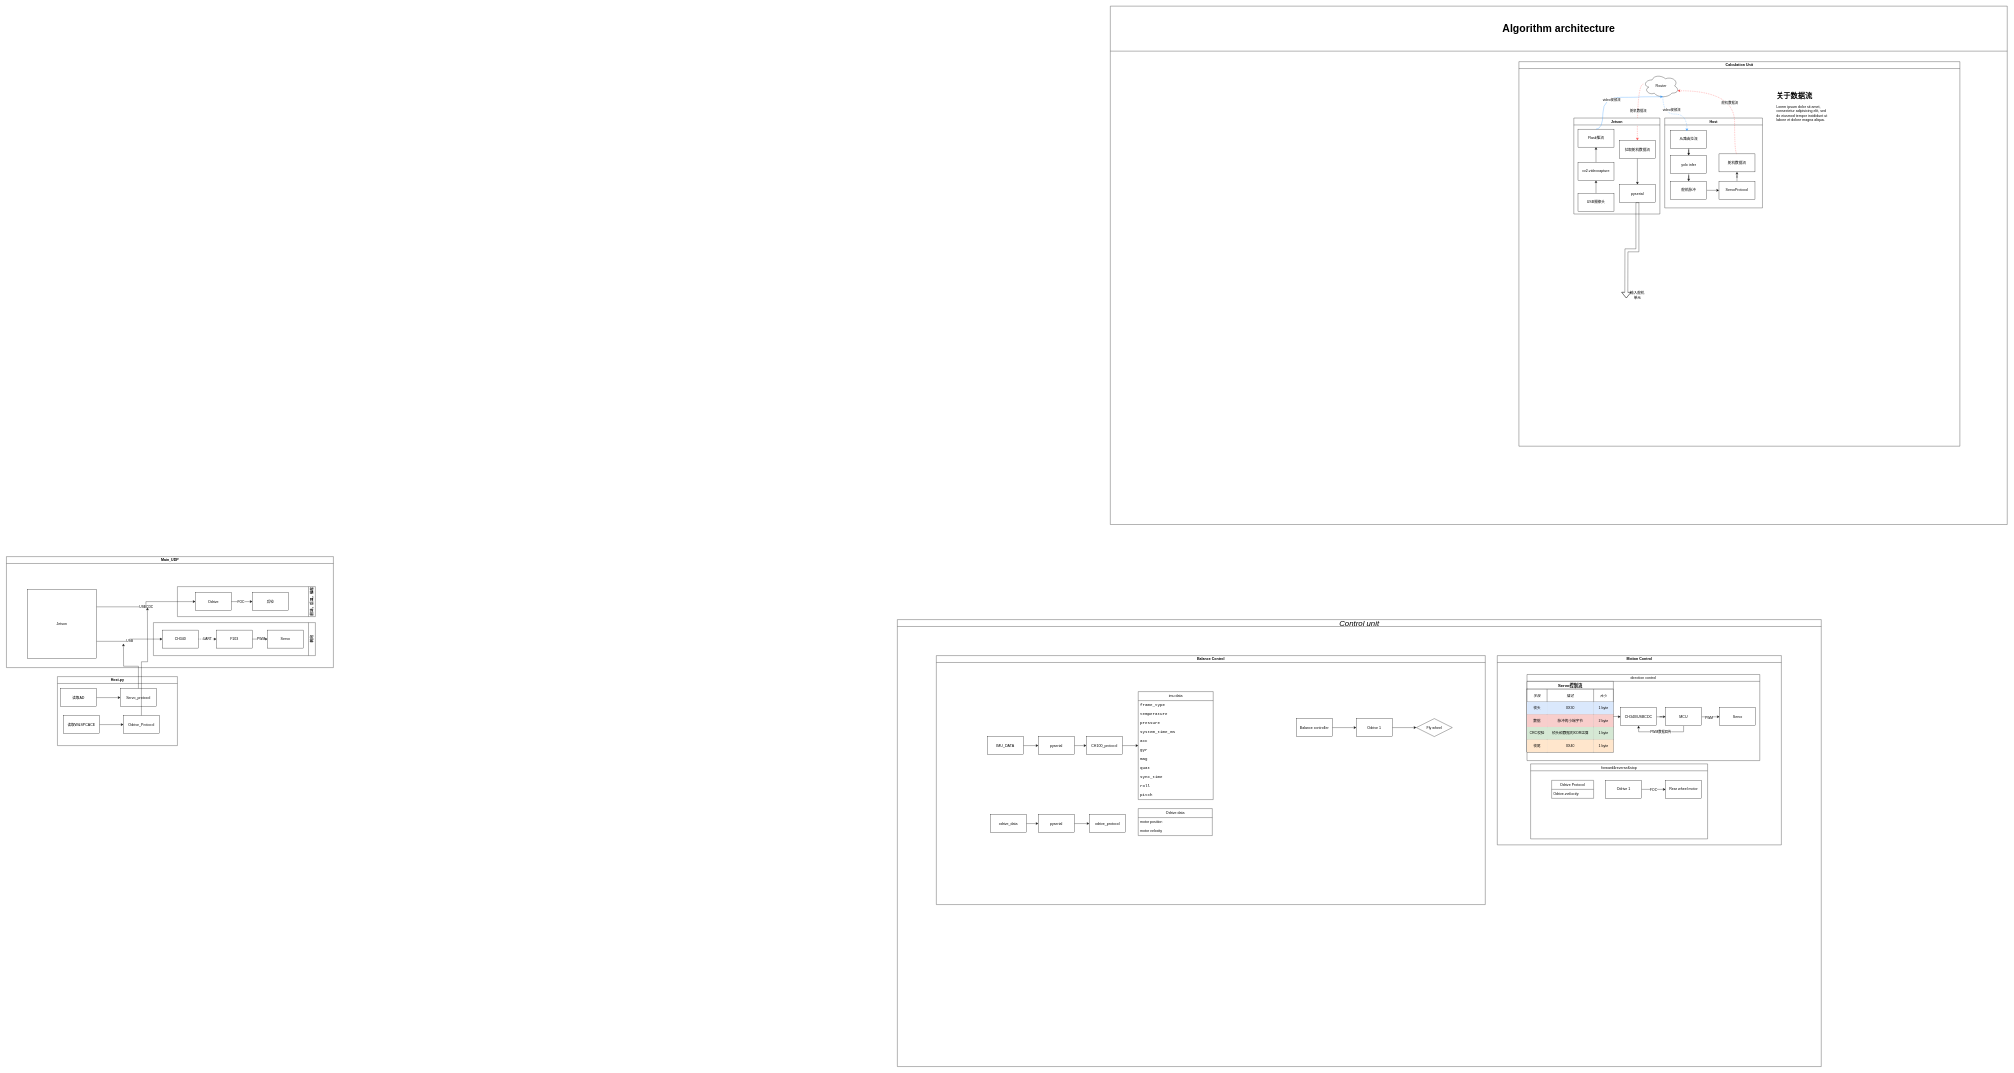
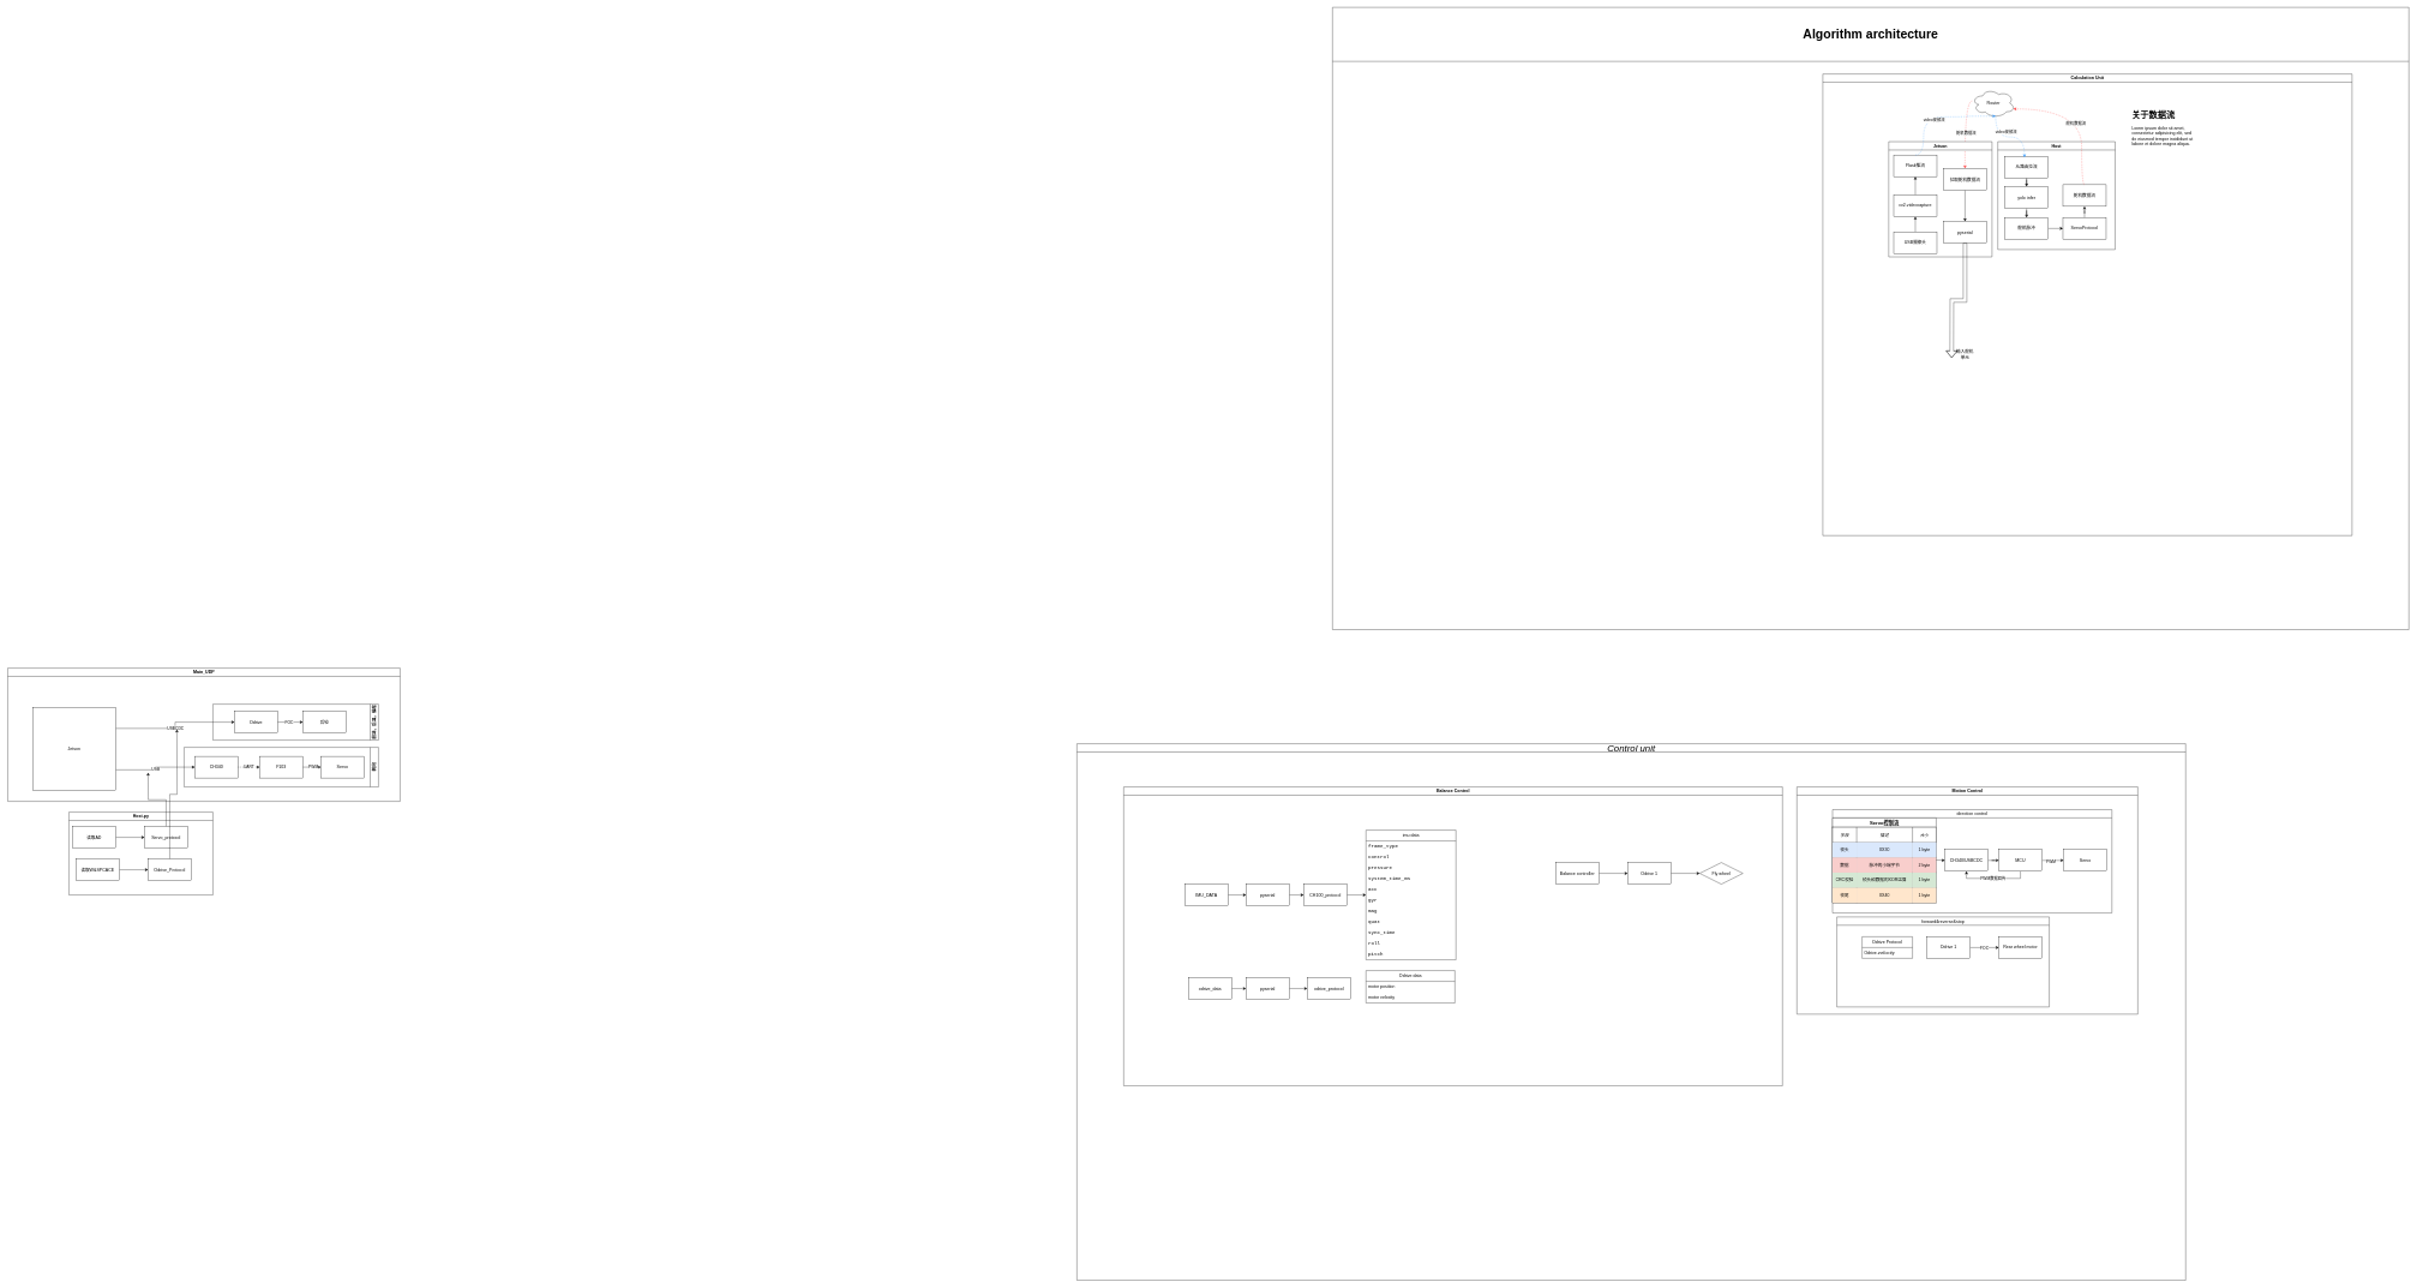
- <mxCell id="56" style="edgeStyle=orthogonalEdgeStyle;rounded=0;orthogonalLoop=1;jettySize=auto;html=1;exitX=0.5;exitY=1;exitDx=0;exitDy=0;entryX=0.55;entryY=0.95;entryDx=0;entryDy=0;entryPerimeter=0;curved=1;dashed=0;strokeColor=#3399FF;" parent="31" source="40" target="34" edge="1"><mxGeometry relative="1" as="geometry"><Array as="points"><mxPoint x="280" y="119" /><mxPoint x="398" y="119" /><mxPoint x="398" y="117" /></Array></mxGeometry></mxCell>
+ <mxCell id="56" style="edgeStyle=orthogonalEdgeStyle;rounded=0;orthogonalLoop=1;jettySize=auto;html=1;exitX=0.5;exitY=1;exitDx=0;exitDy=0;entryX=0.55;entryY=0.95;entryDx=0;entryDy=0;entryPerimeter=0;curved=1;dashed=1;strokeColor=#3399FF;" parent="31" source="40" target="34" edge="1"><mxGeometry relative="1" as="geometry"><Array as="points"><mxPoint x="280" y="119" /><mxPoint x="398" y="119" /><mxPoint x="398" y="117" /></Array></mxGeometry></mxCell>
- <mxCell id="78" value="&lt;div style=&quot;font-family: Consolas, &amp;quot;Courier New&amp;quot;, monospace; font-size: 14px; line-height: 19px; white-space: pre;&quot;&gt;&lt;span style=&quot;&quot;&gt;temperature&lt;/span&gt;&lt;/div&gt;" style="text;strokeColor=none;fillColor=none;align=left;verticalAlign=middle;spacingLeft=4;spacingRight=4;overflow=hidden;points=[[0,0.5],[1,0.5]];portConstraint=eastwest;rotatable=0;whiteSpace=wrap;html=1;fontColor=default;labelBackgroundColor=none;" parent="76" vertex="1"><mxGeometry y="60" width="250" height="30" as="geometry" /></mxCell>
+ <mxCell id="78" value="&lt;div style=&quot;font-family: Consolas, &amp;quot;Courier New&amp;quot;, monospace; font-size: 14px; line-height: 19px; white-space: pre;&quot;&gt;&lt;span style=&quot;&quot;&gt;control&lt;/span&gt;&lt;/div&gt;" style="text;strokeColor=none;fillColor=none;align=left;verticalAlign=middle;spacingLeft=4;spacingRight=4;overflow=hidden;points=[[0,0.5],[1,0.5]];portConstraint=eastwest;rotatable=0;whiteSpace=wrap;html=1;fontColor=default;labelBackgroundColor=none;" parent="76" vertex="1"><mxGeometry y="60" width="250" height="30" as="geometry" /></mxCell>
